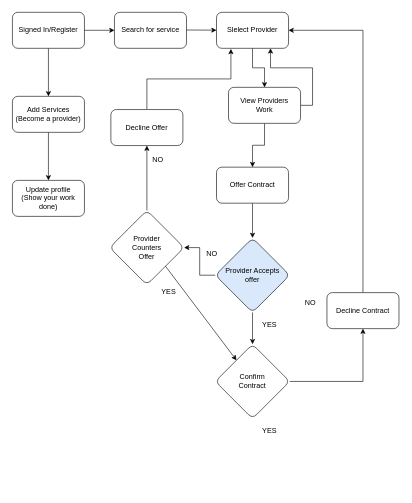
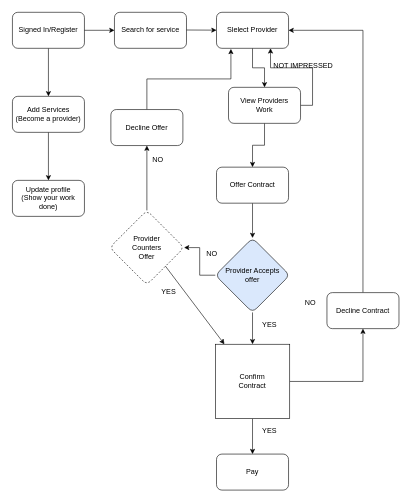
+ <mxCell id="37" value="NOT IMPRESSED" style="text;html=1;align=center;verticalAlign=middle;resizable=0;points=[];autosize=1;strokeColor=none;fillColor=none;" vertex="1" parent="1"><mxGeometry x="444" y="98" width="120" height="24" as="geometry" /></mxCell>
- <mxCell id="15" value="Provider&lt;br&gt;Counters&lt;br&gt;Offer" style="rhombus;whiteSpace=wrap;html=1;rounded=1;" vertex="1" parent="1"><mxGeometry x="182" y="350" width="124" height="124" as="geometry" /></mxCell>
+ <mxCell id="15" value="Provider&lt;br&gt;Counters&lt;br&gt;Offer" style="rhombus;whiteSpace=wrap;html=1;rounded=1;dashed=1;" vertex="1" parent="1"><mxGeometry x="182" y="350" width="124" height="124" as="geometry" /></mxCell>
- <mxCell id="20" value="Confirm&lt;br&gt;Contract" style="rhombus;whiteSpace=wrap;html=1;rounded=1;" vertex="1" parent="1"><mxGeometry x="358" y="573" width="124" height="124" as="geometry" /></mxCell>
+ <mxCell id="20" value="Confirm&lt;br&gt;Contract" style="whiteSpace=wrap;html=1;rounded=0;" vertex="1" parent="1"><mxGeometry x="358" y="573" width="124" height="124" as="geometry" /></mxCell>
+ <mxCell id="19" value="" style="edgeStyle=orthogonalEdgeStyle;rounded=0;orthogonalLoop=1;jettySize=auto;html=1;" edge="1" parent="1" source="20" target="25"><mxGeometry relative="1" as="geometry" /></mxCell>
+ <mxCell id="25" value="Pay" style="whiteSpace=wrap;html=1;rounded=1;" vertex="1" parent="1"><mxGeometry x="360" y="756" width="120" height="60" as="geometry" /></mxCell>
